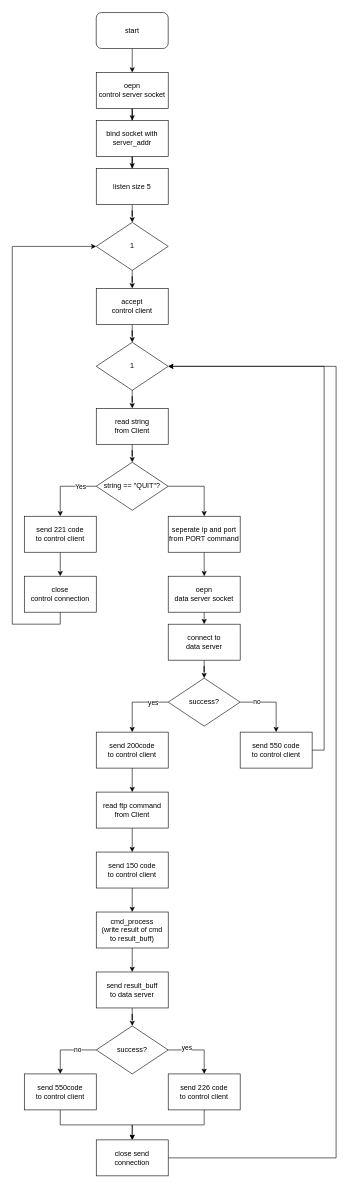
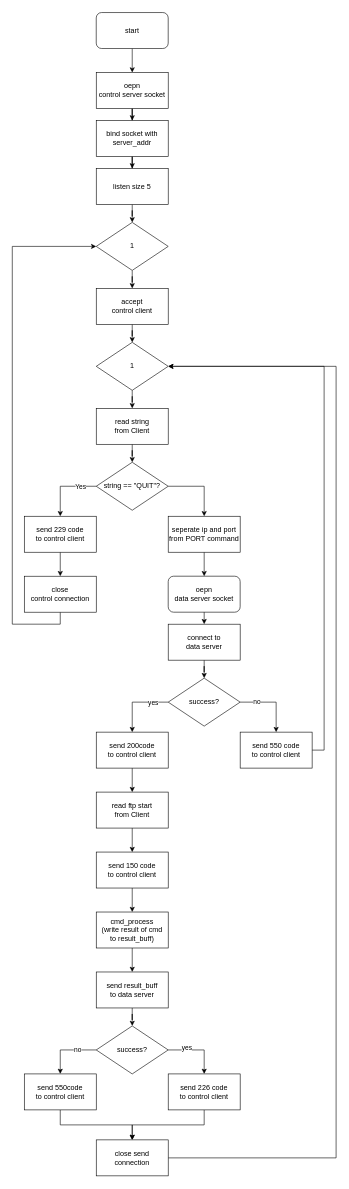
- <mxCell id="22" value="send 221 code&lt;div&gt;to control client&lt;/div&gt;" style="rounded=0;whiteSpace=wrap;html=1;" parent="1" vertex="1"><mxGeometry x="40" y="860" width="120" height="60" as="geometry" /></mxCell>
+ <mxCell id="22" value="send 229 code&lt;div&gt;to control client&lt;/div&gt;" style="rounded=0;whiteSpace=wrap;html=1;" parent="1" vertex="1"><mxGeometry x="40" y="860" width="120" height="60" as="geometry" /></mxCell>
- <mxCell id="26" value="oepn&lt;br&gt;data server socket" style="rounded=0;whiteSpace=wrap;html=1;" parent="1" vertex="1"><mxGeometry x="280" y="960" width="120" height="60" as="geometry" /></mxCell>
+ <mxCell id="26" value="oepn&lt;br&gt;data server socket" style="whiteSpace=wrap;html=1;rounded=1;" parent="1" vertex="1"><mxGeometry x="280" y="960" width="120" height="60" as="geometry" /></mxCell>
- <mxCell id="42" value="read ftp command&lt;div&gt;from Client&lt;/div&gt;" style="rounded=0;whiteSpace=wrap;html=1;" parent="1" vertex="1"><mxGeometry x="160" y="1320" width="120" height="60" as="geometry" /></mxCell>
+ <mxCell id="42" value="read ftp start&lt;div&gt;from Client&lt;/div&gt;" style="rounded=0;whiteSpace=wrap;html=1;" parent="1" vertex="1"><mxGeometry x="160" y="1320" width="120" height="60" as="geometry" /></mxCell>
